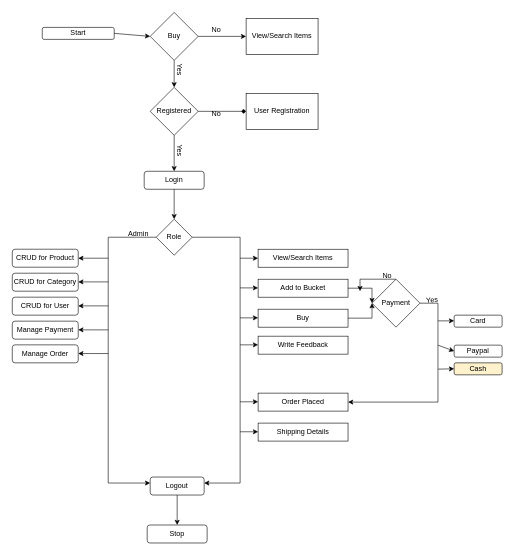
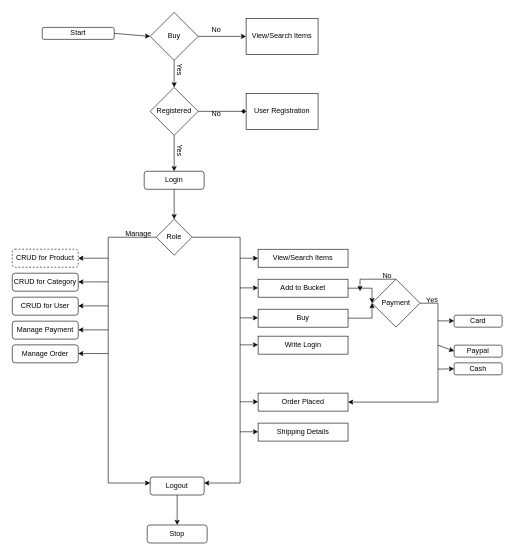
- <mxCell id="23" value="Admin" style="text;html=1;align=center;verticalAlign=middle;resizable=0;points=[];autosize=1;strokeColor=none;fillColor=none;" vertex="1" parent="1"><mxGeometry x="200" y="375" width="60" height="30" as="geometry" /></mxCell>
+ <mxCell id="23" value="Manage" style="text;html=1;align=center;verticalAlign=middle;resizable=0;points=[];autosize=1;strokeColor=none;fillColor=none;" vertex="1" parent="1"><mxGeometry x="200" y="375" width="60" height="30" as="geometry" /></mxCell>
- <mxCell id="24" value="CRUD for Product" style="rounded=1;whiteSpace=wrap;html=1;" vertex="1" parent="1"><mxGeometry x="20" y="415" width="110" height="30" as="geometry" /></mxCell>
+ <mxCell id="24" value="CRUD for Product" style="rounded=1;whiteSpace=wrap;html=1;dashed=1;" vertex="1" parent="1"><mxGeometry x="20" y="415" width="110" height="30" as="geometry" /></mxCell>
- <mxCell id="35" value="Write Feedback" style="rounded=0;whiteSpace=wrap;html=1;" vertex="1" parent="1"><mxGeometry x="430" y="560" width="150" height="30" as="geometry" /></mxCell>
+ <mxCell id="35" value="Write Login" style="rounded=0;whiteSpace=wrap;html=1;" vertex="1" parent="1"><mxGeometry x="430" y="560" width="150" height="30" as="geometry" /></mxCell>
- <mxCell id="50" value="Cash" style="rounded=1;whiteSpace=wrap;html=1;fillColor=#fff2cc;" vertex="1" parent="1"><mxGeometry x="757" y="604.5" width="80" height="20" as="geometry" /></mxCell>
+ <mxCell id="50" value="Cash" style="rounded=1;whiteSpace=wrap;html=1;" vertex="1" parent="1"><mxGeometry x="757" y="604.5" width="80" height="20" as="geometry" /></mxCell>
